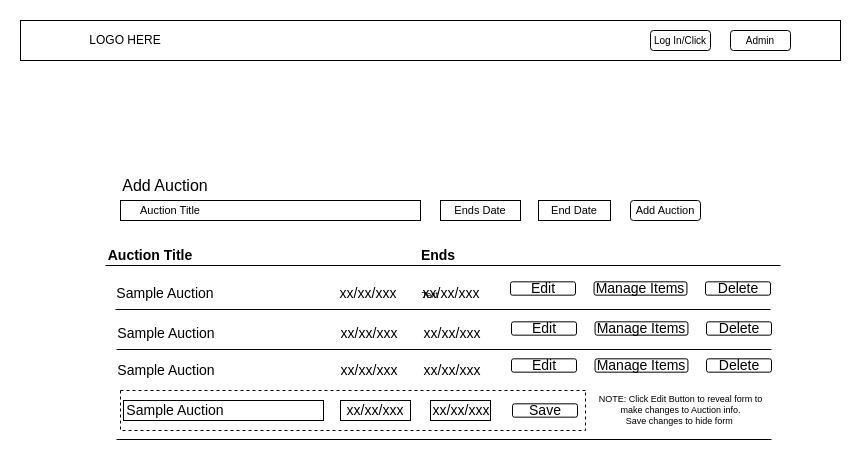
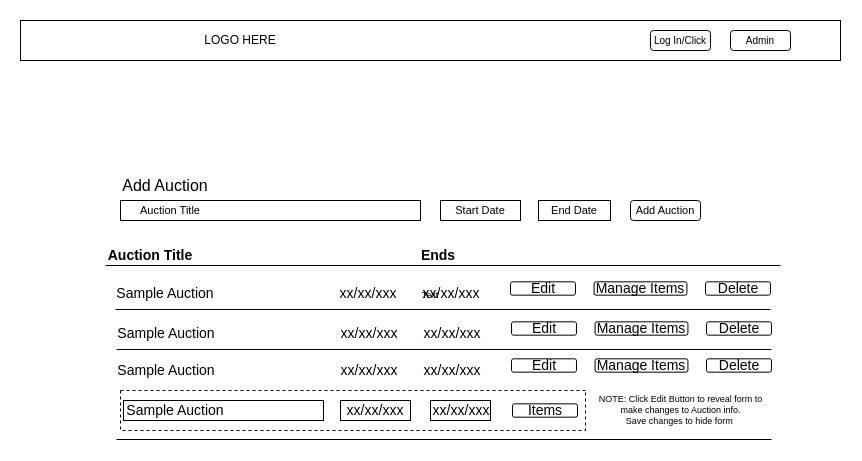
- <mxCell id="6" value="LOGO HERE" style="text;html=1;strokeColor=none;fillColor=none;align=center;verticalAlign=middle;whiteSpace=wrap;rounded=0;" parent="1" vertex="1"><mxGeometry x="80" y="25" width="90" height="30" as="geometry" /></mxCell>
+ <mxCell id="6" value="LOGO HERE" style="text;html=1;strokeColor=none;fillColor=none;align=center;verticalAlign=middle;whiteSpace=wrap;rounded=0;" parent="1" vertex="1"><mxGeometry x="195" y="25" width="90" height="30" as="geometry" /></mxCell>
- <mxCell id="15" value="Ends Date" style="text;html=1;strokeColor=none;fillColor=none;align=center;verticalAlign=middle;whiteSpace=wrap;rounded=0;fontSize=11;" vertex="1" parent="1"><mxGeometry x="450" y="195" width="60" height="30" as="geometry" /></mxCell>
+ <mxCell id="15" value="Start Date" style="text;html=1;strokeColor=none;fillColor=none;align=center;verticalAlign=middle;whiteSpace=wrap;rounded=0;fontSize=11;" vertex="1" parent="1"><mxGeometry x="450" y="195" width="60" height="30" as="geometry" /></mxCell>
- <mxCell id="49" value="Save" style="text;html=1;strokeColor=none;fillColor=none;align=center;verticalAlign=middle;whiteSpace=wrap;rounded=0;fontSize=14;" vertex="1" parent="45"><mxGeometry x="396.643" y="10" width="55.714" height="20" as="geometry" /></mxCell>
+ <mxCell id="49" value="Items" style="text;html=1;strokeColor=none;fillColor=none;align=center;verticalAlign=middle;whiteSpace=wrap;rounded=0;fontSize=14;" vertex="1" parent="45"><mxGeometry x="396.643" y="10" width="55.714" height="20" as="geometry" /></mxCell>
